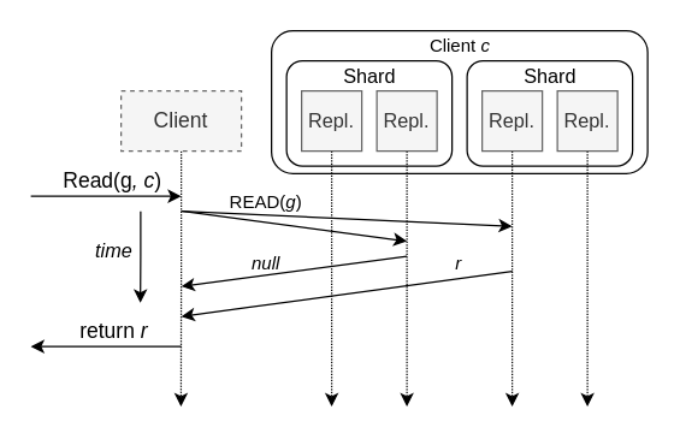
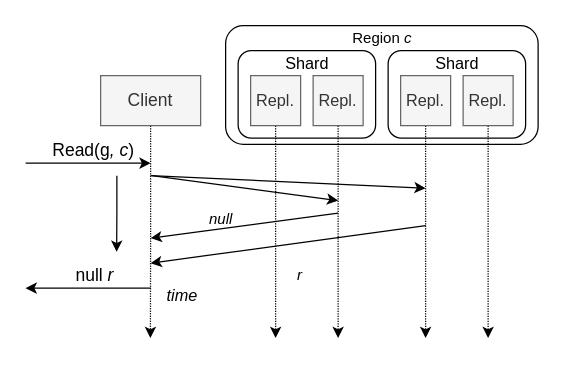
- <mxCell id="11" value="Client &lt;i&gt;c&lt;/i&gt;" style="text;html=1;align=center;verticalAlign=middle;resizable=0;points=[];autosize=1;strokeColor=none;fillColor=none;" vertex="1" parent="1"><mxGeometry x="275" y="20" width="60" height="20" as="geometry" /></mxCell>
+ <mxCell id="11" value="Region &lt;i&gt;c&lt;/i&gt;" style="text;html=1;align=center;verticalAlign=middle;resizable=0;points=[];autosize=1;strokeColor=none;fillColor=none;" vertex="1" parent="1"><mxGeometry x="275" y="20" width="60" height="20" as="geometry" /></mxCell>
- <mxCell id="8" value="&lt;font style=&quot;font-size: 14px&quot;&gt;Client&lt;/font&gt;" style="rounded=0;whiteSpace=wrap;html=1;fillColor=#f5f5f5;strokeColor=#666666;fontColor=#333333;dashed=1;" vertex="1" parent="1"><mxGeometry x="80" y="60" width="80" height="40" as="geometry" /></mxCell>
+ <mxCell id="8" value="&lt;font style=&quot;font-size: 14px&quot;&gt;Client&lt;/font&gt;" style="rounded=0;whiteSpace=wrap;html=1;fillColor=#f5f5f5;strokeColor=#666666;fontColor=#333333;" vertex="1" parent="1"><mxGeometry x="80" y="60" width="80" height="40" as="geometry" /></mxCell>
- <mxCell id="24" value="READ(&lt;i&gt;g&lt;/i&gt;)" style="text;html=1;align=center;verticalAlign=middle;resizable=0;points=[];autosize=1;strokeColor=none;fillColor=none;" vertex="1" parent="1"><mxGeometry x="146" y="124" width="60" height="20" as="geometry" /></mxCell>
- <mxCell id="15" value="&lt;font style=&quot;font-size: 13px&quot;&gt;&lt;i&gt;time&lt;/i&gt;&lt;/font&gt;" style="text;html=1;align=center;verticalAlign=middle;resizable=0;points=[];autosize=1;strokeColor=none;fillColor=none;fontSize=14;" vertex="1" parent="1"><mxGeometry x="55" y="156" width="40" height="20" as="geometry" /></mxCell>
+ <mxCell id="15" value="&lt;font style=&quot;font-size: 13px&quot;&gt;&lt;i&gt;time&lt;/i&gt;&lt;/font&gt;" style="text;html=1;align=center;verticalAlign=middle;resizable=0;points=[];autosize=1;strokeColor=none;fillColor=none;fontSize=14;" vertex="1" parent="1"><mxGeometry x="125" y="226" width="40" height="20" as="geometry" /></mxCell>
- <mxCell id="30" value="&lt;i&gt;r&lt;/i&gt;" style="text;html=1;align=center;verticalAlign=middle;resizable=0;points=[];autosize=1;strokeColor=none;fillColor=none;" vertex="1" parent="1"><mxGeometry x="294" y="165" width="20" height="20" as="geometry" /></mxCell>
+ <mxCell id="30" value="&lt;i&gt;r&lt;/i&gt;" style="text;html=1;align=center;verticalAlign=middle;resizable=0;points=[];autosize=1;strokeColor=none;fillColor=none;" vertex="1" parent="1"><mxGeometry x="229" y="210" width="20" height="20" as="geometry" /></mxCell>
- <mxCell id="29" value="return &lt;i&gt;r&lt;/i&gt;" style="text;html=1;align=center;verticalAlign=middle;resizable=0;points=[];autosize=1;strokeColor=none;fillColor=none;fontSize=14;" vertex="1" parent="1"><mxGeometry x="45" y="210" width="60" height="20" as="geometry" /></mxCell>
+ <mxCell id="29" value="null &lt;i&gt;r&lt;/i&gt;" style="text;html=1;align=center;verticalAlign=middle;resizable=0;points=[];autosize=1;strokeColor=none;fillColor=none;fontSize=14;" vertex="1" parent="1"><mxGeometry x="45" y="210" width="60" height="20" as="geometry" /></mxCell>
